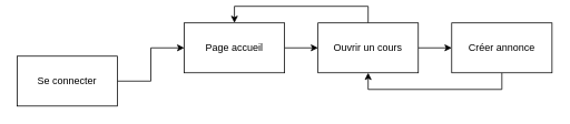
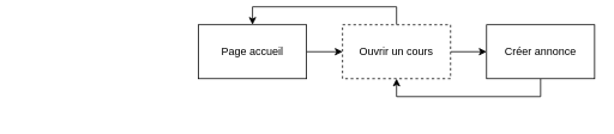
- <mxCell id="8" value="Ouvrir un cours" style="rounded=0;whiteSpace=wrap;html=1;" vertex="1" parent="1"><mxGeometry x="380" y="20" width="120" height="60" as="geometry" /></mxCell>
+ <mxCell id="8" value="Ouvrir un cours" style="rounded=0;whiteSpace=wrap;html=1;dashed=1;" vertex="1" parent="1"><mxGeometry x="380" y="20" width="120" height="60" as="geometry" /></mxCell>
- <mxCell id="4" style="edgeStyle=orthogonalEdgeStyle;rounded=0;orthogonalLoop=1;jettySize=auto;html=1;exitX=1;exitY=0.5;exitDx=0;exitDy=0;entryX=0;entryY=0.5;entryDx=0;entryDy=0;" edge="1" parent="1" source="5" target="3"><mxGeometry relative="1" as="geometry" /></mxCell>
- <mxCell id="5" value="Se connecter" style="rounded=0;whiteSpace=wrap;html=1;" vertex="1" parent="1"><mxGeometry x="20" y="60" width="120" height="60" as="geometry" /></mxCell>
